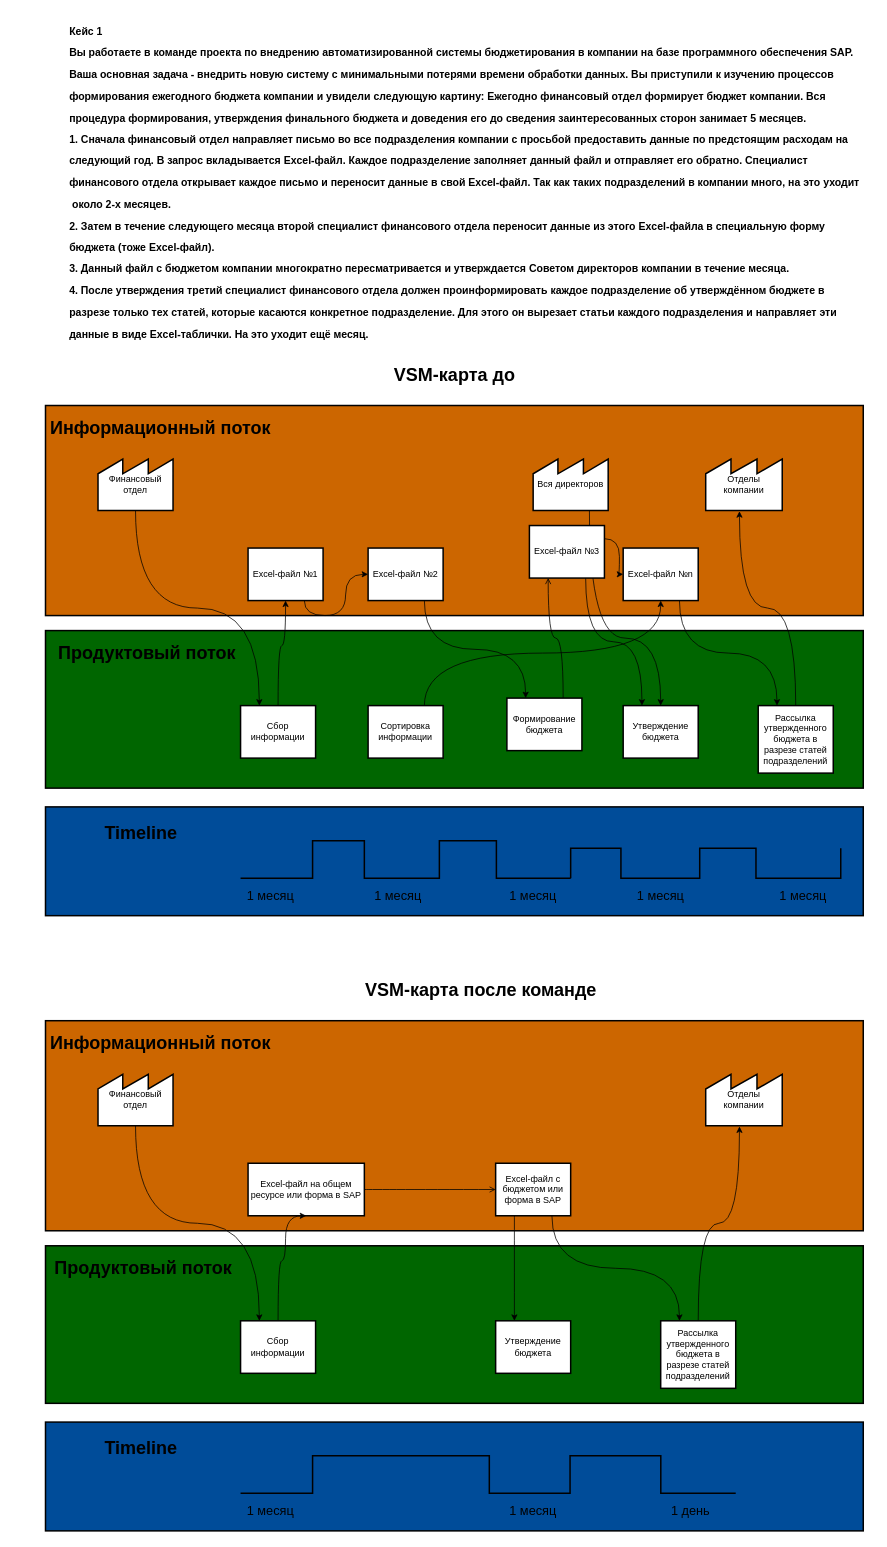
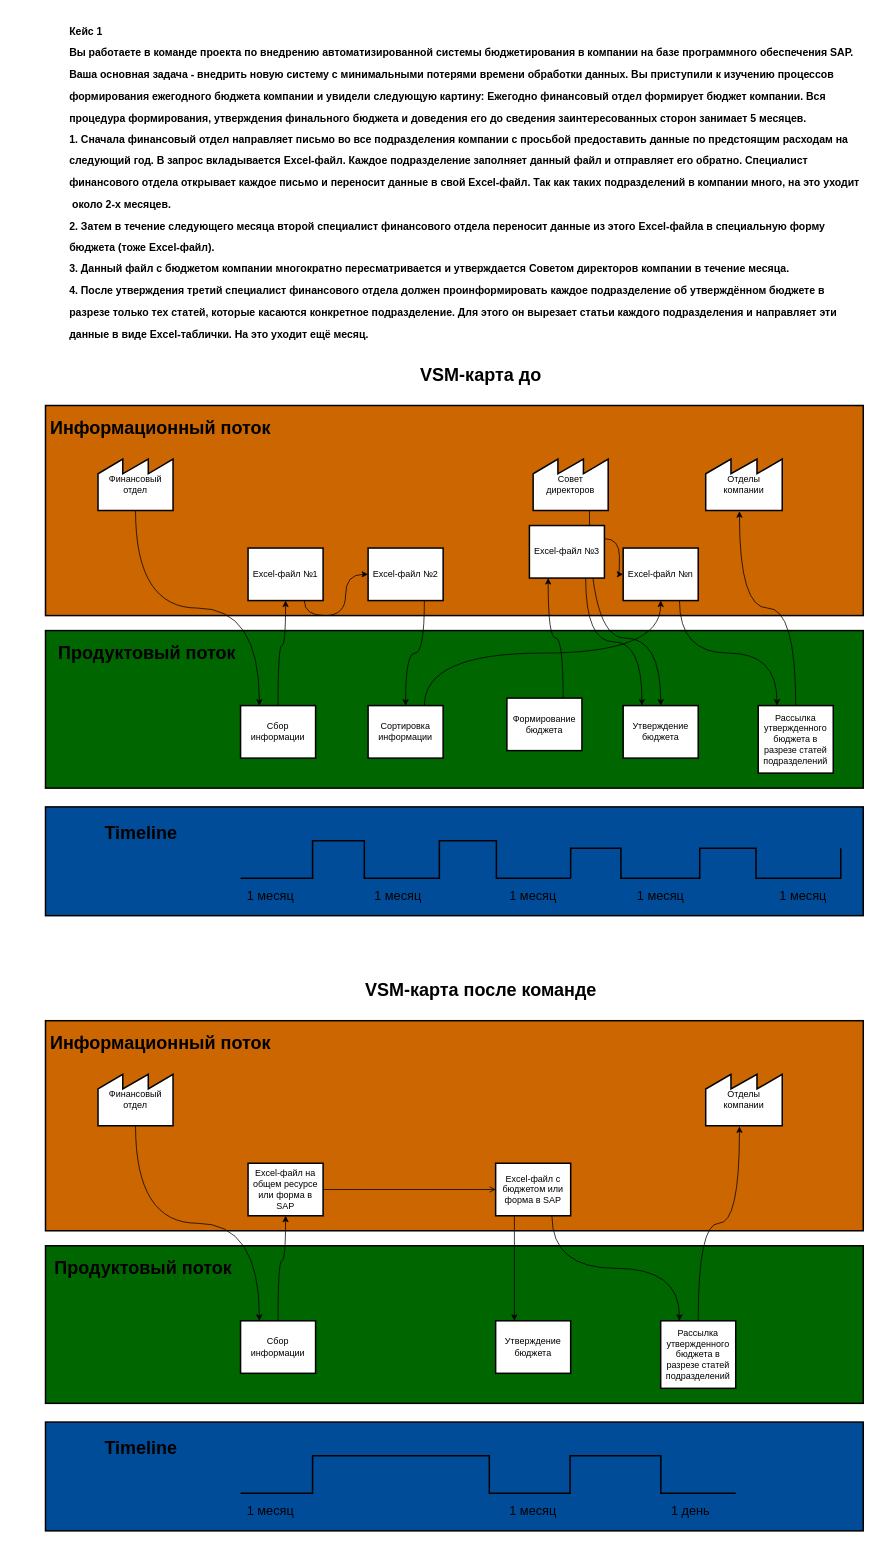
- <mxCell id="38" value="VSM-карта до" style="text;strokeColor=none;fillColor=none;html=1;fontSize=24;fontStyle=1;verticalAlign=middle;align=center;" vertex="1" parent="1"><mxGeometry x="465" y="480" width="280" height="40" as="geometry" /></mxCell>
+ <mxCell id="38" value="VSM-карта до" style="text;strokeColor=none;fillColor=none;html=1;fontSize=24;fontStyle=1;verticalAlign=middle;align=center;" vertex="1" parent="1"><mxGeometry x="500" y="480" width="280" height="40" as="geometry" /></mxCell>
- <mxCell id="8" value="Вся директоров" style="strokeWidth=2;html=1;shape=mxgraph.lean_mapping.outside_sources;whiteSpace=wrap;align=center;" vertex="1" parent="1"><mxGeometry x="710" y="610" width="100" height="70" as="geometry" /></mxCell>
+ <mxCell id="8" value="Совет директоров" style="strokeWidth=2;html=1;shape=mxgraph.lean_mapping.outside_sources;whiteSpace=wrap;align=center;" vertex="1" parent="1"><mxGeometry x="710" y="610" width="100" height="70" as="geometry" /></mxCell>
- <mxCell id="25" style="edgeStyle=orthogonalEdgeStyle;rounded=0;orthogonalLoop=1;jettySize=auto;html=1;exitX=0.75;exitY=0;exitDx=0;exitDy=0;entryX=0.25;entryY=1;entryDx=0;entryDy=0;curved=1;endArrow=open;" edge="1" parent="1" source="26" target="16"><mxGeometry relative="1" as="geometry" /></mxCell>
+ <mxCell id="25" style="edgeStyle=orthogonalEdgeStyle;rounded=0;orthogonalLoop=1;jettySize=auto;html=1;exitX=0.75;exitY=0;exitDx=0;exitDy=0;entryX=0.25;entryY=1;entryDx=0;entryDy=0;curved=1;" edge="1" parent="1" source="26" target="16"><mxGeometry relative="1" as="geometry" /></mxCell>
- <mxCell id="12" style="edgeStyle=orthogonalEdgeStyle;rounded=0;orthogonalLoop=1;jettySize=auto;html=1;exitX=0.75;exitY=1;exitDx=0;exitDy=0;curved=1;entryX=0.25;entryY=0;entryDx=0;entryDy=0;" edge="1" parent="1" source="13" target="26"><mxGeometry relative="1" as="geometry" /></mxCell>
+ <mxCell id="12" style="edgeStyle=orthogonalEdgeStyle;rounded=0;orthogonalLoop=1;jettySize=auto;html=1;exitX=0.75;exitY=1;exitDx=0;exitDy=0;curved=1;" edge="1" parent="1" source="13" target="24"><mxGeometry relative="1" as="geometry" /></mxCell>
- <mxCell id="47" value="Excel-файл на общем ресурсе или форма в SAP" style="strokeWidth=2;html=1;shape=mxgraph.lean_mapping.schedule;whiteSpace=wrap;align=center;" vertex="1" parent="1"><mxGeometry x="330" y="1550" width="155" height="70" as="geometry" /></mxCell>
+ <mxCell id="47" value="Excel-файл на общем ресурсе или форма в SAP" style="strokeWidth=2;html=1;shape=mxgraph.lean_mapping.schedule;whiteSpace=wrap;align=center;" vertex="1" parent="1"><mxGeometry x="330" y="1550" width="100" height="70" as="geometry" /></mxCell>
